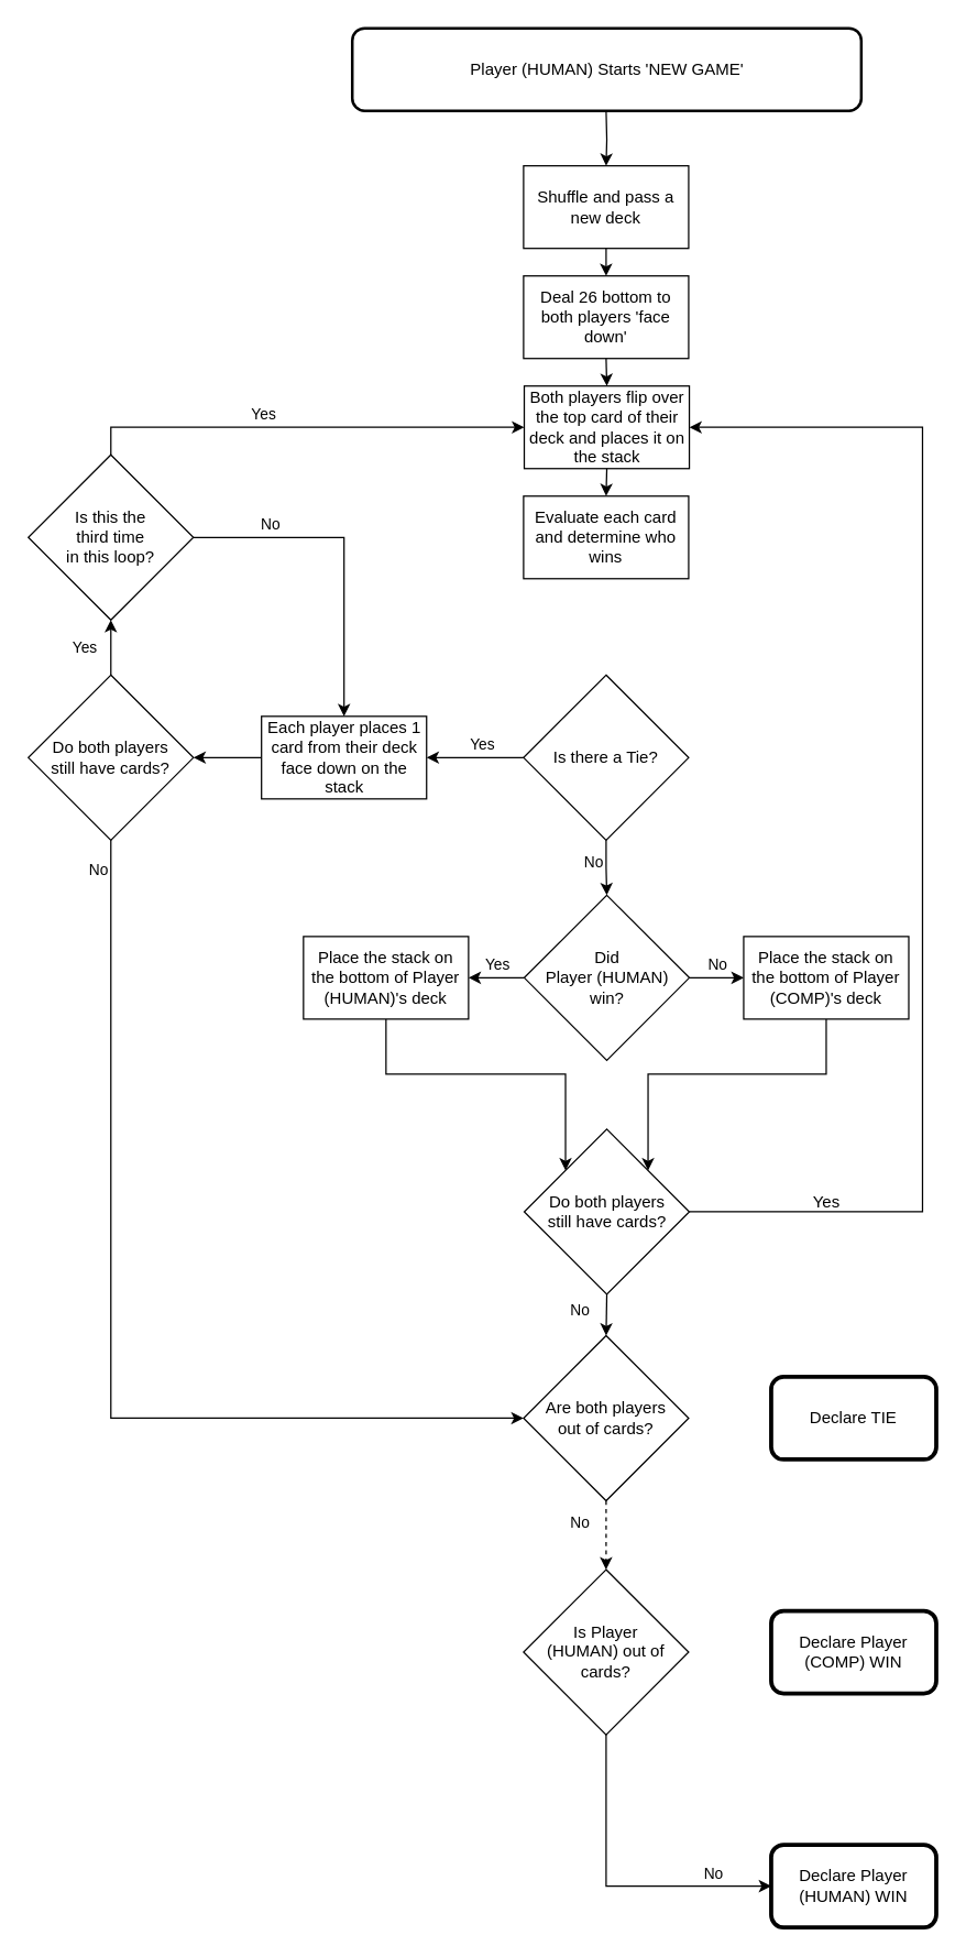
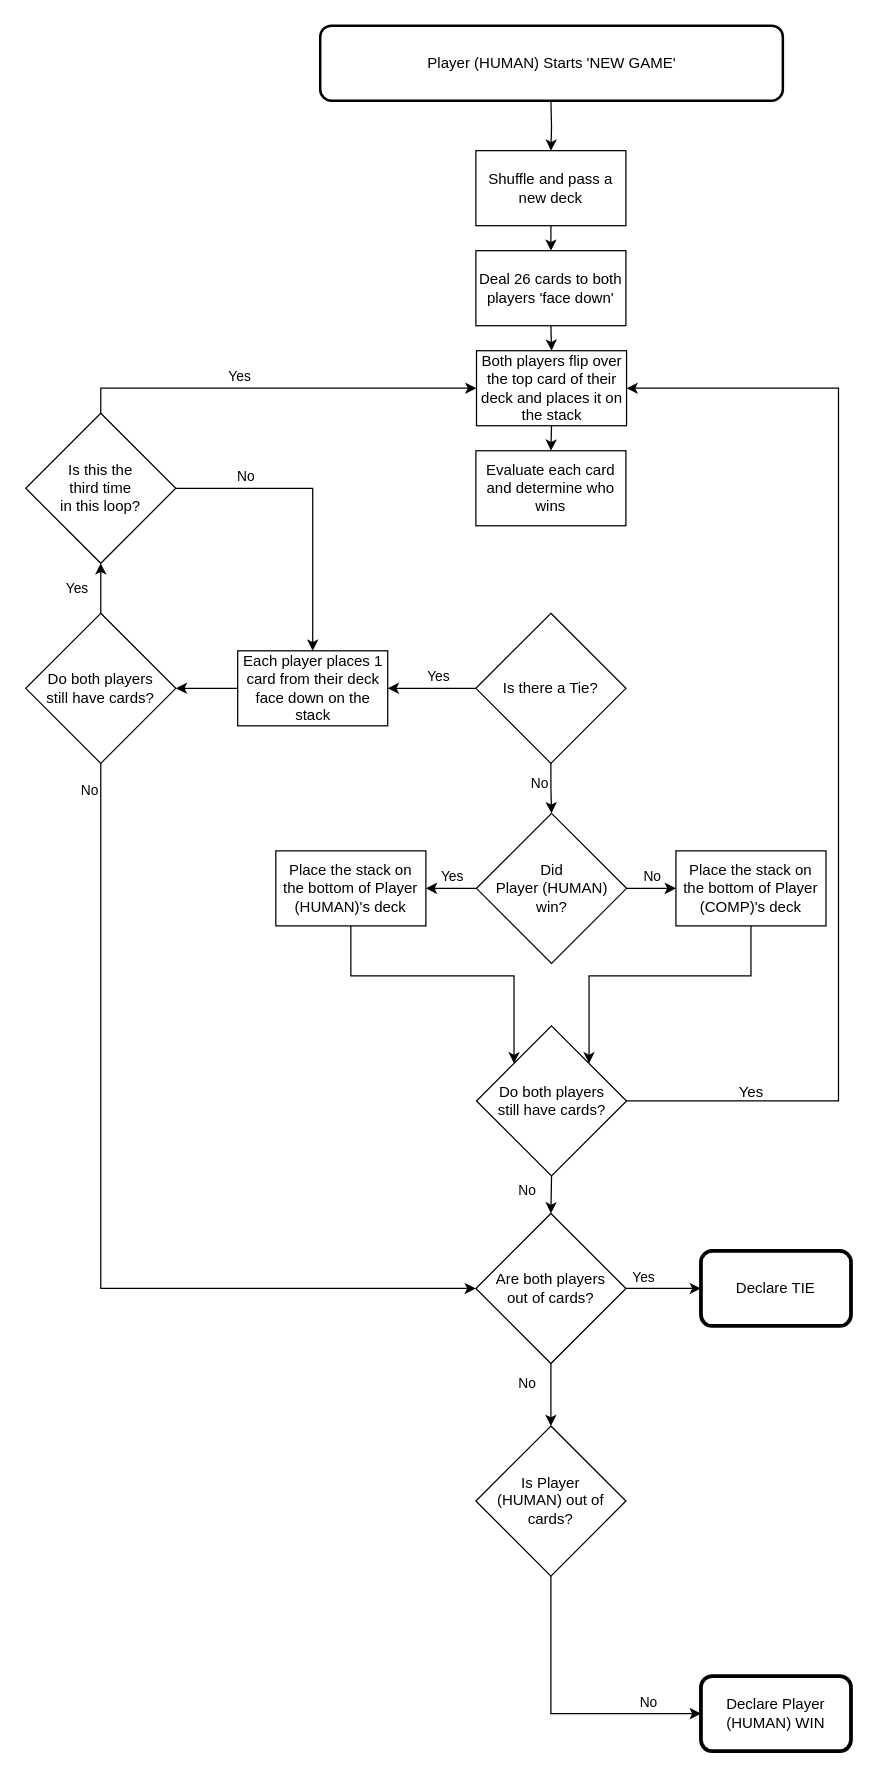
- <mxCell id="7" value="Deal 26 bottom to both players 'face down'" style="rounded=0;whiteSpace=wrap;html=1;" vertex="1" parent="1"><mxGeometry x="380" y="200" width="120" height="60" as="geometry" /></mxCell>
+ <mxCell id="7" value="Deal 26 cards to both players 'face down'" style="rounded=0;whiteSpace=wrap;html=1;" vertex="1" parent="1"><mxGeometry x="380" y="200" width="120" height="60" as="geometry" /></mxCell>
+ <mxCell id="41" style="edgeStyle=orthogonalEdgeStyle;rounded=0;orthogonalLoop=1;jettySize=auto;html=1;exitX=1;exitY=0.5;exitDx=0;exitDy=0;entryX=0;entryY=0.5;entryDx=0;entryDy=0;" edge="1" parent="1" source="47" target="44"><mxGeometry relative="1" as="geometry"><mxPoint x="20" y="880" as="sourcePoint" /></mxGeometry></mxCell>
+ <mxCell id="42" value="Yes" style="edgeLabel;html=1;align=center;verticalAlign=middle;resizable=0;points=[];" vertex="1" connectable="0" parent="41"><mxGeometry x="0.096" y="-3" relative="1" as="geometry"><mxPoint x="-20" y="-13" as="offset" /></mxGeometry></mxCell>
- <mxCell id="45" style="edgeStyle=orthogonalEdgeStyle;rounded=0;orthogonalLoop=1;jettySize=auto;html=1;exitX=0.5;exitY=1;exitDx=0;exitDy=0;entryX=0.5;entryY=0;entryDx=0;entryDy=0;dashed=1;" edge="1" parent="1" source="47" target="50"><mxGeometry relative="1" as="geometry" /></mxCell>
+ <mxCell id="45" style="edgeStyle=orthogonalEdgeStyle;rounded=0;orthogonalLoop=1;jettySize=auto;html=1;exitX=0.5;exitY=1;exitDx=0;exitDy=0;entryX=0.5;entryY=0;entryDx=0;entryDy=0;" edge="1" parent="1" source="47" target="50"><mxGeometry relative="1" as="geometry" /></mxCell>
- <mxCell id="51" value="Declare Player (COMP) WIN" style="rounded=1;whiteSpace=wrap;html=1;strokeWidth=3;" vertex="1" parent="1"><mxGeometry x="560" y="1170" width="120" height="60" as="geometry" /></mxCell>
